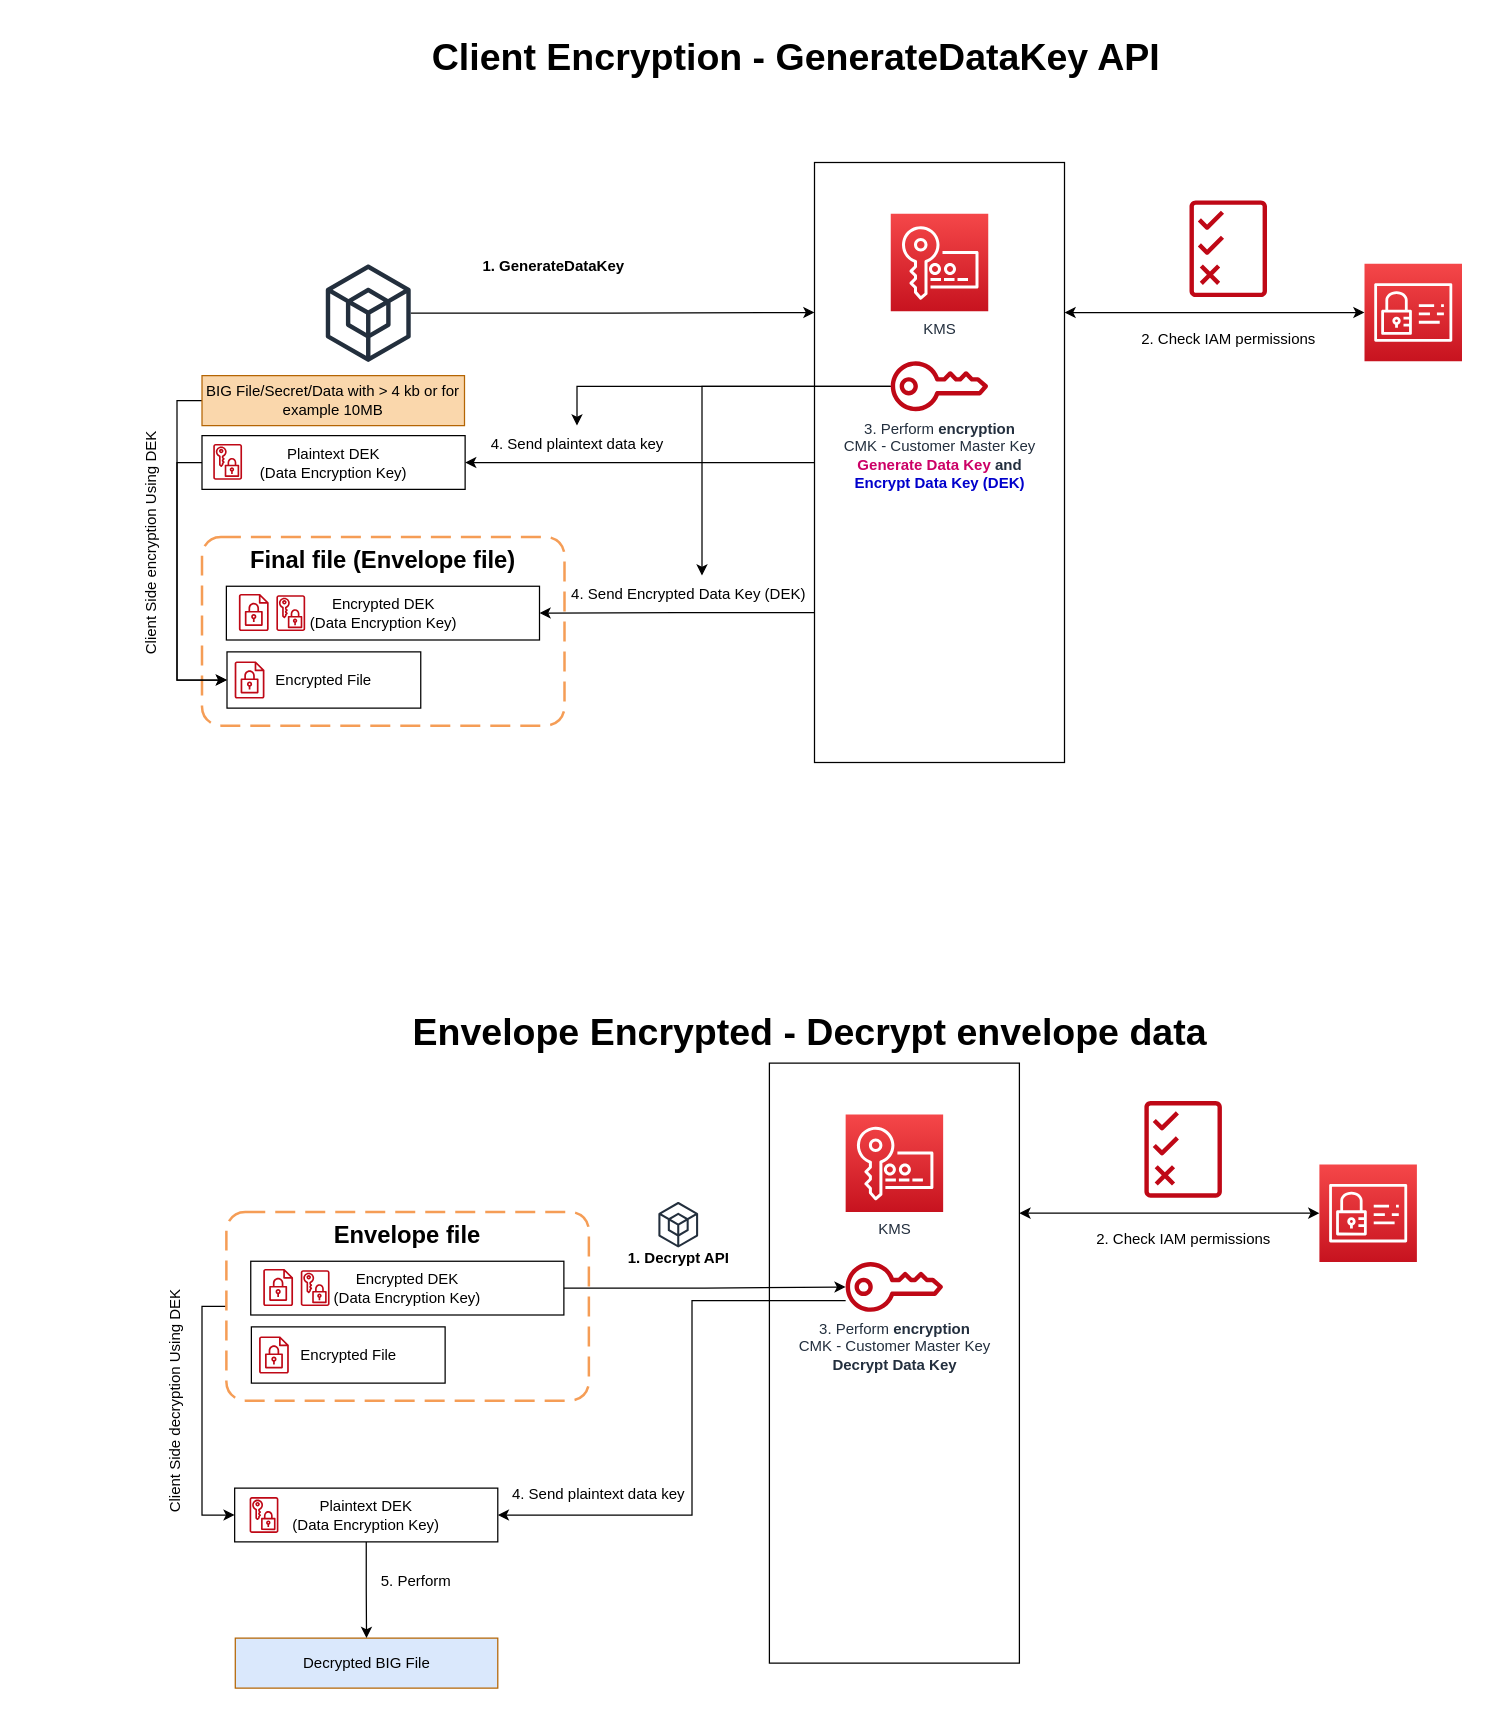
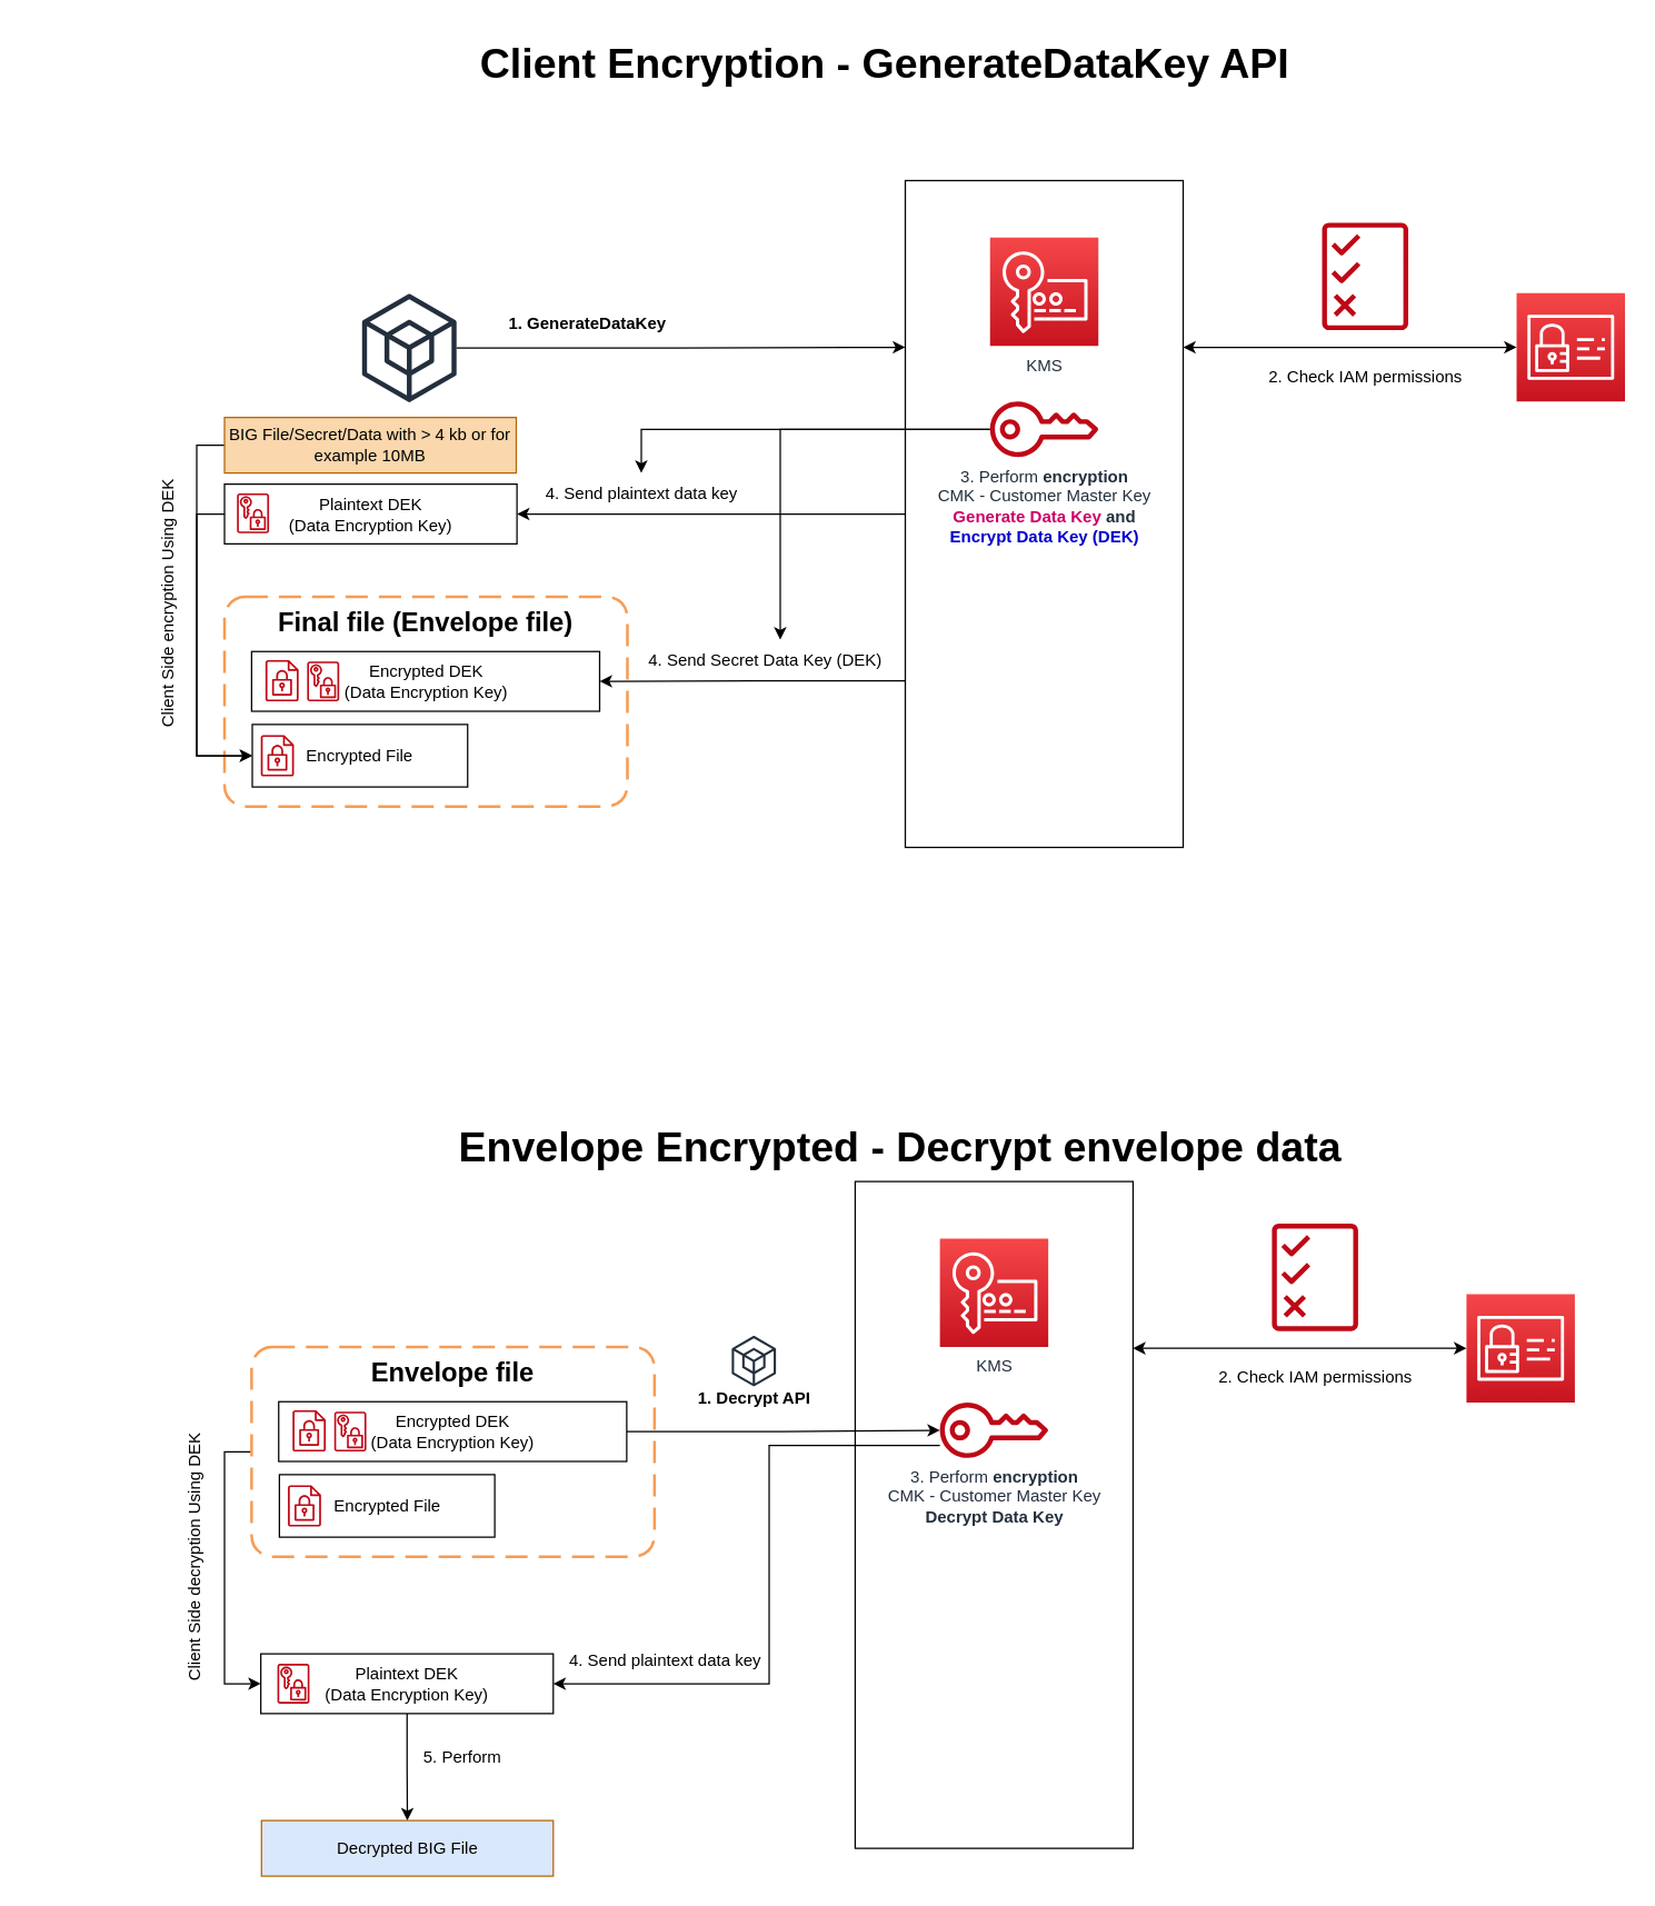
- <mxCell id="14" value="&lt;b&gt;1. GenerateDataKey&lt;/b&gt;" style="text;html=1;align=center;verticalAlign=middle;resizable=0;points=[];autosize=1;strokeColor=none;fillColor=none;" vertex="1" parent="1"><mxGeometry x="372" y="198" width="140" height="30" as="geometry" /></mxCell>
+ <mxCell id="14" value="&lt;b&gt;1. GenerateDataKey&lt;/b&gt;" style="text;html=1;align=center;verticalAlign=middle;resizable=0;points=[];autosize=1;strokeColor=none;fillColor=none;" vertex="1" parent="1"><mxGeometry x="352" y="218" width="140" height="30" as="geometry" /></mxCell>
- <mxCell id="24" value="4. Send Encrypted Data Key (DEK)" style="text;html=1;align=center;verticalAlign=middle;resizable=0;points=[];autosize=1;strokeColor=none;fillColor=none;" vertex="1" parent="1"><mxGeometry x="444.92" y="460" width="210" height="30" as="geometry" /></mxCell>
+ <mxCell id="24" value="4. Send Secret Data Key (DEK)" style="text;html=1;align=center;verticalAlign=middle;resizable=0;points=[];autosize=1;strokeColor=none;fillColor=none;" vertex="1" parent="1"><mxGeometry x="444.92" y="460" width="210" height="30" as="geometry" /></mxCell>
